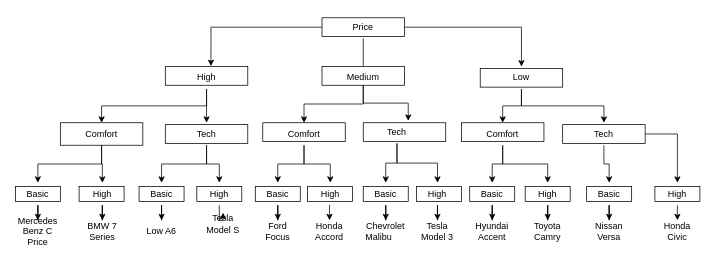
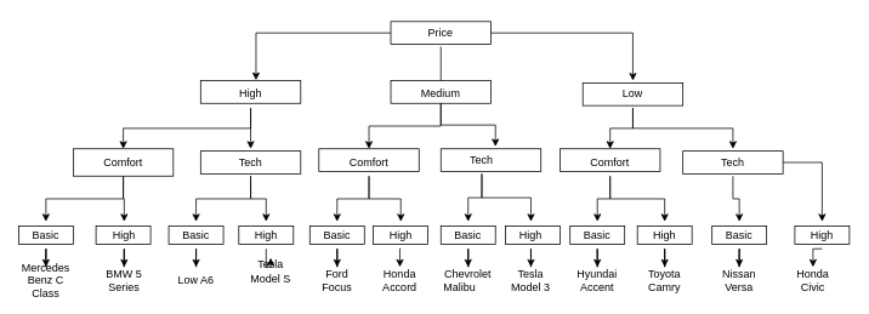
- <mxCell id="74" value="Mercedes Benz C Price" style="text;html=1;strokeColor=none;fillColor=none;align=center;verticalAlign=middle;whiteSpace=wrap;rounded=0;" parent="1" vertex="1"><mxGeometry x="20" y="293" width="60" height="30" as="geometry" /></mxCell>
+ <mxCell id="74" value="Mercedes Benz C Class" style="text;html=1;strokeColor=none;fillColor=none;align=center;verticalAlign=middle;whiteSpace=wrap;rounded=0;" parent="1" vertex="1"><mxGeometry x="20" y="293" width="60" height="30" as="geometry" /></mxCell>
- <mxCell id="75" value="BMW 7 Series" style="text;html=1;strokeColor=none;fillColor=none;align=center;verticalAlign=middle;whiteSpace=wrap;rounded=0;" parent="1" vertex="1"><mxGeometry x="106" y="293" width="60" height="30" as="geometry" /></mxCell>
+ <mxCell id="75" value="BMW 5 Series" style="text;html=1;strokeColor=none;fillColor=none;align=center;verticalAlign=middle;whiteSpace=wrap;rounded=0;" parent="1" vertex="1"><mxGeometry x="106" y="293" width="60" height="30" as="geometry" /></mxCell>
- <mxCell id="85" value="Honda Civic" style="text;html=1;strokeColor=none;fillColor=none;align=center;verticalAlign=middle;whiteSpace=wrap;rounded=0;" parent="1" vertex="1"><mxGeometry x="873" y="293" width="60" height="30" as="geometry" /></mxCell>
+ <mxCell id="85" value="Honda Civic" style="text;html=1;strokeColor=none;fillColor=none;align=center;verticalAlign=middle;whiteSpace=wrap;rounded=0;" parent="1" vertex="1"><mxGeometry x="863" y="293" width="60" height="30" as="geometry" /></mxCell>
